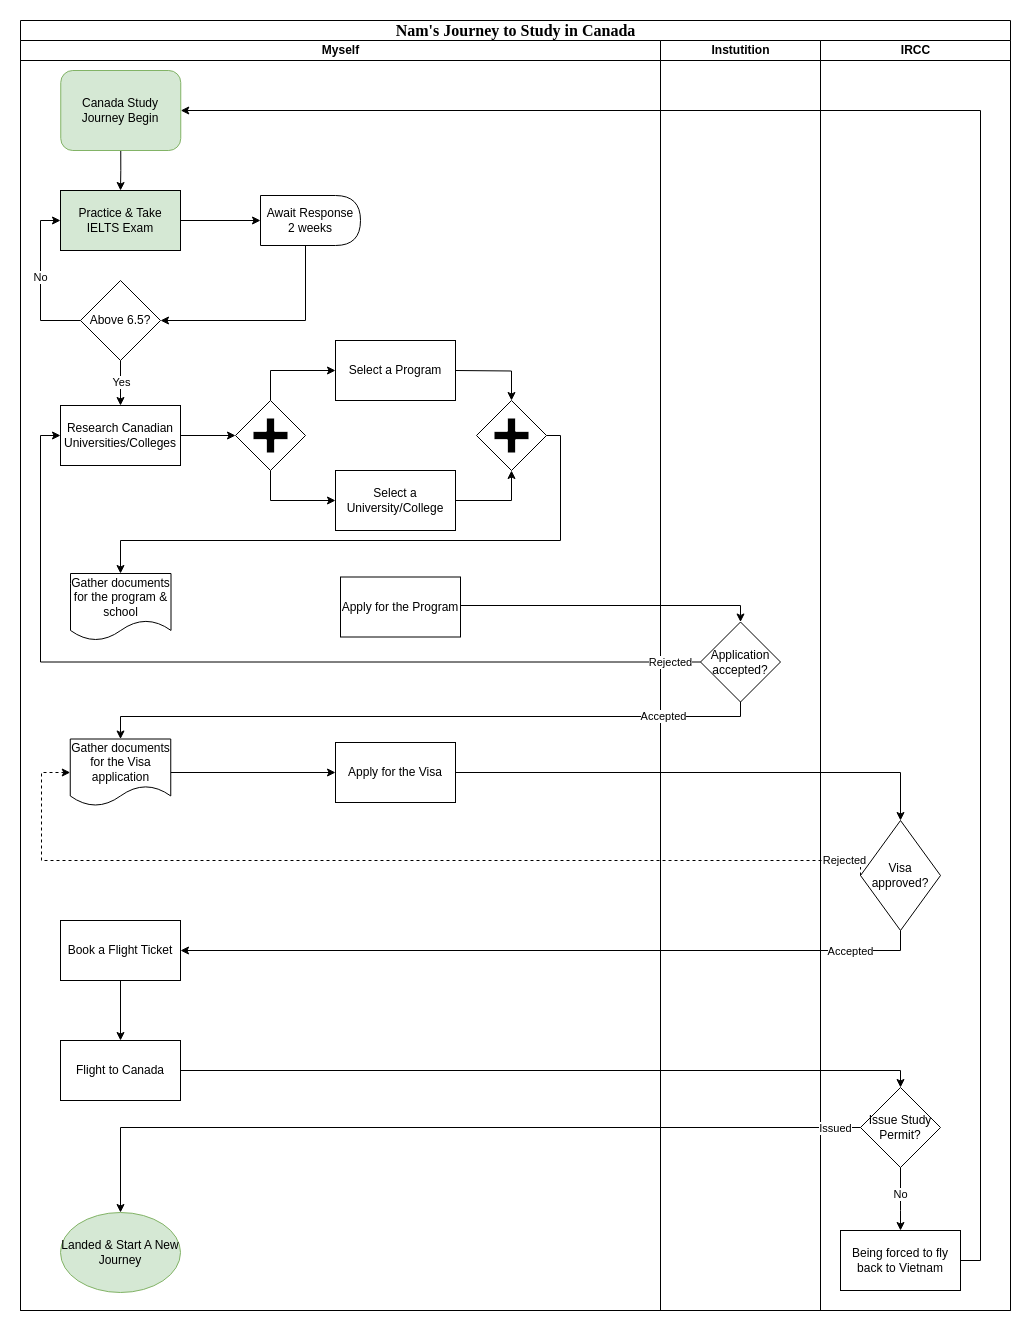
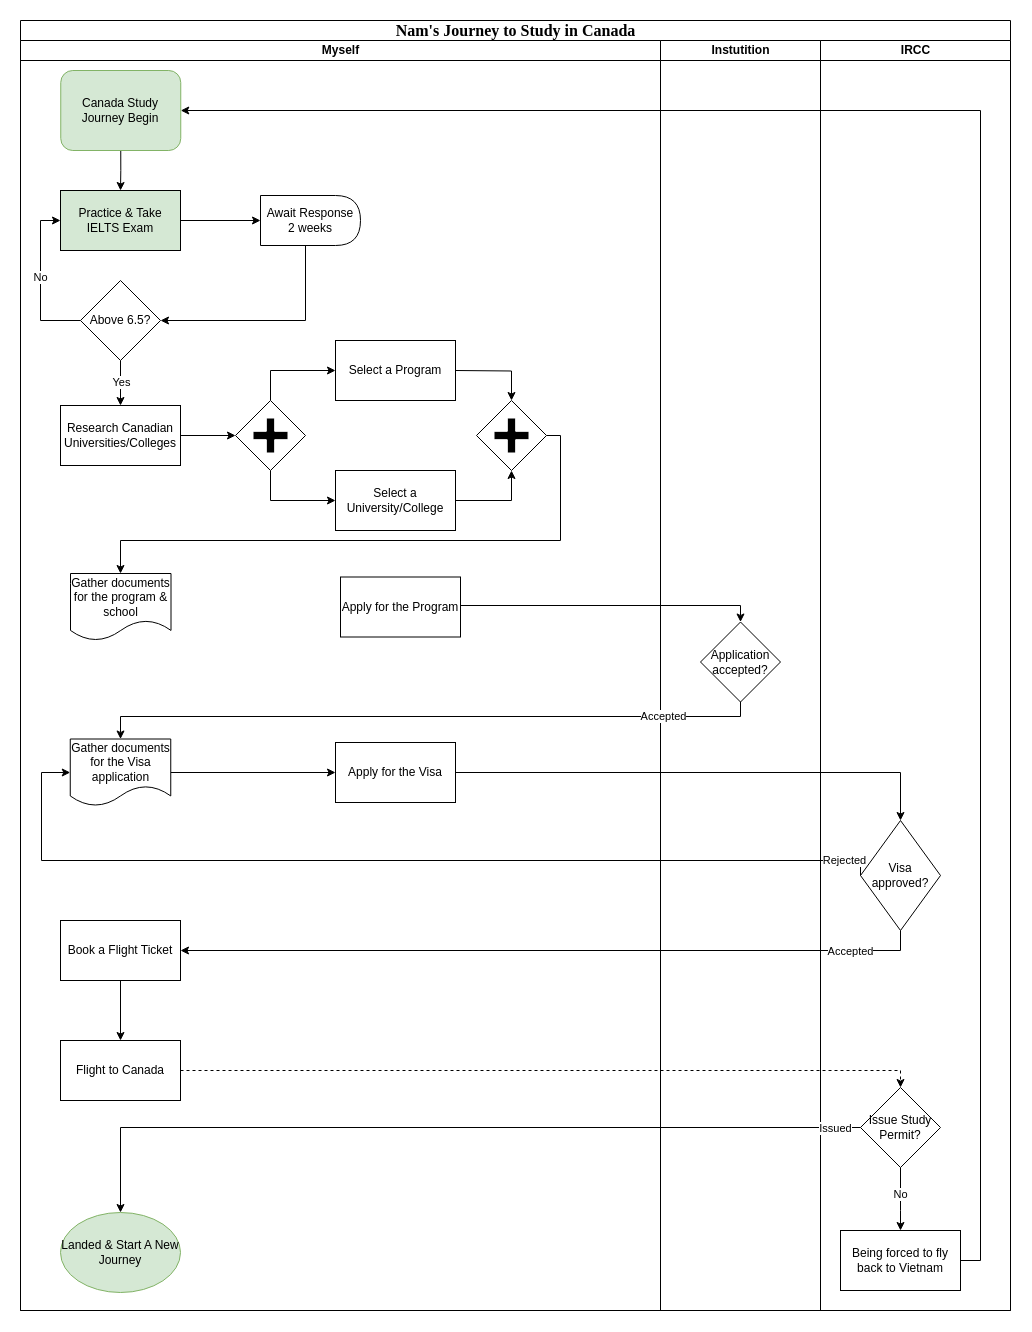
- <mxCell id="49" value="Rejected" style="edgeStyle=orthogonalEdgeStyle;rounded=0;orthogonalLoop=1;jettySize=auto;html=1;entryX=0;entryY=0.5;entryDx=0;entryDy=0;exitX=0;exitY=0.5;exitDx=0;exitDy=0;" parent="2" source="35" target="11" edge="1"><mxGeometry x="-0.933" relative="1" as="geometry"><mxPoint x="60" y="620" as="sourcePoint" /><Array as="points"><mxPoint x="20" y="642" /><mxPoint x="20" y="415" /></Array><mxPoint as="offset" /></mxGeometry></mxCell>
- <mxCell id="45" value="Rejected" style="edgeStyle=orthogonalEdgeStyle;rounded=0;orthogonalLoop=1;jettySize=auto;html=1;exitX=0;exitY=0.5;exitDx=0;exitDy=0;entryX=0;entryY=0.5;entryDx=0;entryDy=0;dashed=1;" parent="2" edge="1" target="31" source="38"><mxGeometry x="-0.934" relative="1" as="geometry"><mxPoint x="551" y="840" as="sourcePoint" /><mxPoint x="40" y="750" as="targetPoint" /><Array as="points"><mxPoint x="21" y="840" /><mxPoint x="21" y="752" /></Array><mxPoint as="offset" /></mxGeometry></mxCell>
+ <mxCell id="45" value="Rejected" style="edgeStyle=orthogonalEdgeStyle;rounded=0;orthogonalLoop=1;jettySize=auto;html=1;exitX=0;exitY=0.5;exitDx=0;exitDy=0;entryX=0;entryY=0.5;entryDx=0;entryDy=0;" parent="2" edge="1" target="31" source="38"><mxGeometry x="-0.934" relative="1" as="geometry"><mxPoint x="551" y="840" as="sourcePoint" /><mxPoint x="40" y="750" as="targetPoint" /><Array as="points"><mxPoint x="21" y="840" /><mxPoint x="21" y="752" /></Array><mxPoint as="offset" /></mxGeometry></mxCell>
- <mxCell id="42" style="edgeStyle=orthogonalEdgeStyle;rounded=0;orthogonalLoop=1;jettySize=auto;html=1;entryX=0.5;entryY=0;entryDx=0;entryDy=0;" parent="2" source="16" target="37" edge="1"><mxGeometry relative="1" as="geometry"><mxPoint x="560" y="1070" as="targetPoint" /><Array as="points"><mxPoint x="880" y="1050" /></Array></mxGeometry></mxCell>
+ <mxCell id="42" style="edgeStyle=orthogonalEdgeStyle;rounded=0;orthogonalLoop=1;jettySize=auto;html=1;entryX=0.5;entryY=0;entryDx=0;entryDy=0;dashed=1;" parent="2" source="16" target="37" edge="1"><mxGeometry relative="1" as="geometry"><mxPoint x="560" y="1070" as="targetPoint" /><Array as="points"><mxPoint x="880" y="1050" /></Array></mxGeometry></mxCell>
